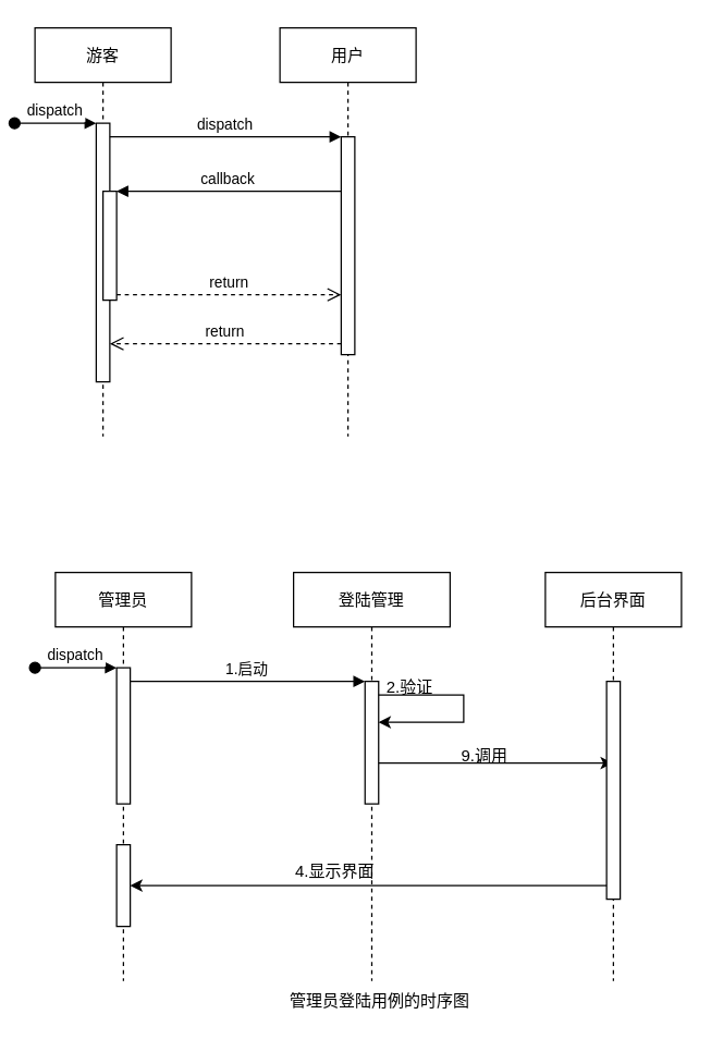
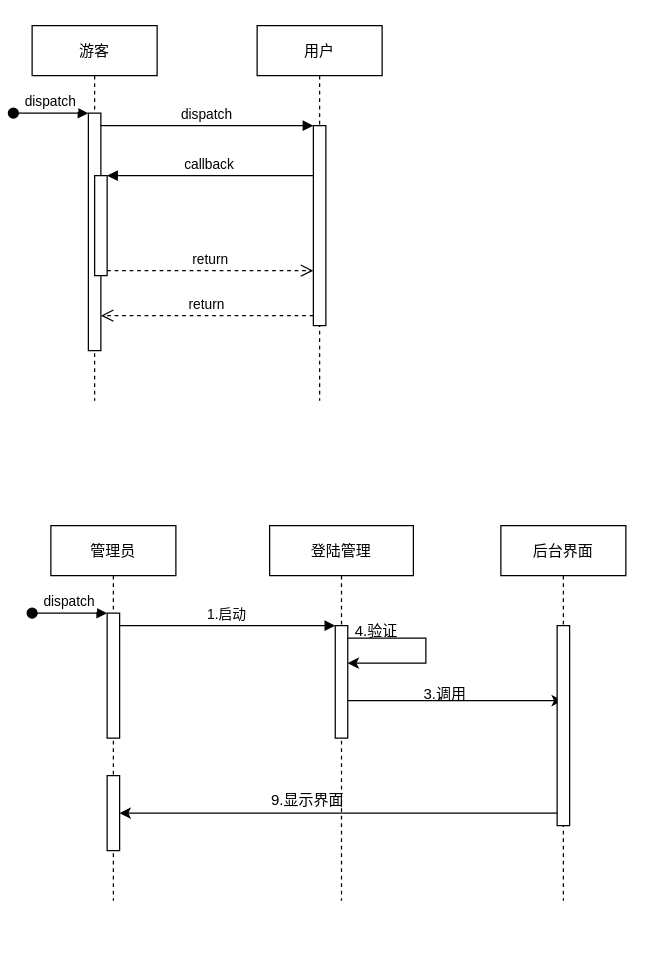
- <mxCell id="20" value="2.验证" style="text;html=1;align=center;verticalAlign=middle;resizable=0;points=[];autosize=1;strokeColor=none;fillColor=none;" vertex="1" parent="17"><mxGeometry x="55" y="70" width="60" height="30" as="geometry" /></mxCell>
+ <mxCell id="20" value="4.验证" style="text;html=1;align=center;verticalAlign=middle;resizable=0;points=[];autosize=1;strokeColor=none;fillColor=none;" vertex="1" parent="17"><mxGeometry x="55" y="70" width="60" height="30" as="geometry" /></mxCell>
- <mxCell id="24" value="9.调用" style="text;html=1;align=center;verticalAlign=middle;resizable=0;points=[];autosize=1;strokeColor=none;fillColor=none;" vertex="1" parent="1"><mxGeometry x="320" y="540" width="60" height="30" as="geometry" /></mxCell>
+ <mxCell id="24" value="3.调用" style="text;html=1;align=center;verticalAlign=middle;resizable=0;points=[];autosize=1;strokeColor=none;fillColor=none;" vertex="1" parent="1"><mxGeometry x="320" y="540" width="60" height="30" as="geometry" /></mxCell>
- <mxCell id="26" value="4.显示界面" style="text;html=1;align=center;verticalAlign=middle;resizable=0;points=[];autosize=1;strokeColor=none;fillColor=none;" vertex="1" parent="1"><mxGeometry x="200" y="625" width="80" height="30" as="geometry" /></mxCell>
+ <mxCell id="26" value="9.显示界面" style="text;html=1;align=center;verticalAlign=middle;resizable=0;points=[];autosize=1;strokeColor=none;fillColor=none;" vertex="1" parent="1"><mxGeometry x="200" y="625" width="80" height="30" as="geometry" /></mxCell>
- <mxCell id="27" value="管理员登陆用例的时序图" style="text;html=1;align=center;verticalAlign=middle;resizable=0;points=[];autosize=1;strokeColor=none;fillColor=none;" vertex="1" parent="1"><mxGeometry x="192.5" y="720" width="160" height="30" as="geometry" /></mxCell>
